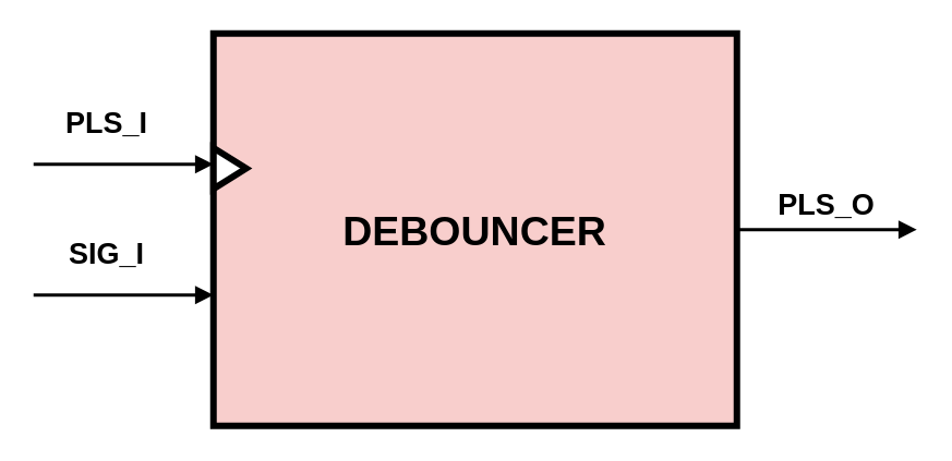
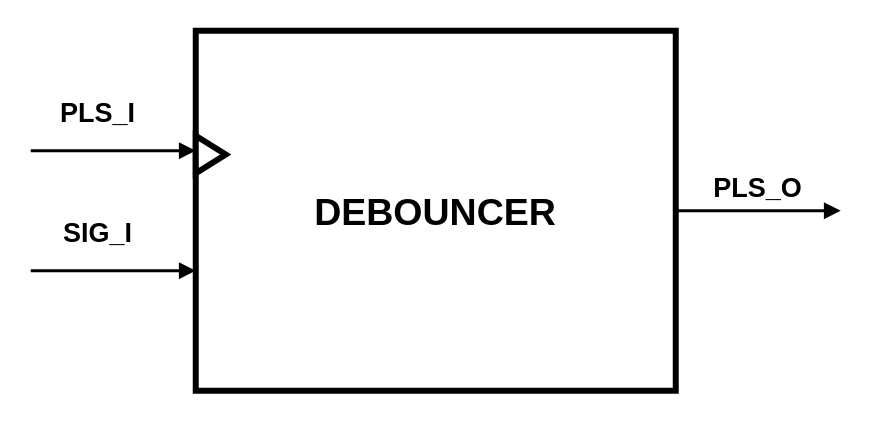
- <mxCell id="2" value="&lt;font size=&quot;1&quot; style=&quot;&quot;&gt;&lt;b style=&quot;font-size: 25px;&quot;&gt;DEBOUNCER&lt;/b&gt;&lt;/font&gt;" style="rounded=0;whiteSpace=wrap;html=1;strokeWidth=4;fillColor=#f8cecc;" parent="1" vertex="1"><mxGeometry x="130" y="20" width="320" height="240" as="geometry" /></mxCell>
+ <mxCell id="2" value="&lt;font size=&quot;1&quot; style=&quot;&quot;&gt;&lt;b style=&quot;font-size: 25px;&quot;&gt;DEBOUNCER&lt;/b&gt;&lt;/font&gt;" style="rounded=0;whiteSpace=wrap;html=1;strokeWidth=4;" parent="1" vertex="1"><mxGeometry x="130" y="20" width="320" height="240" as="geometry" /></mxCell>
